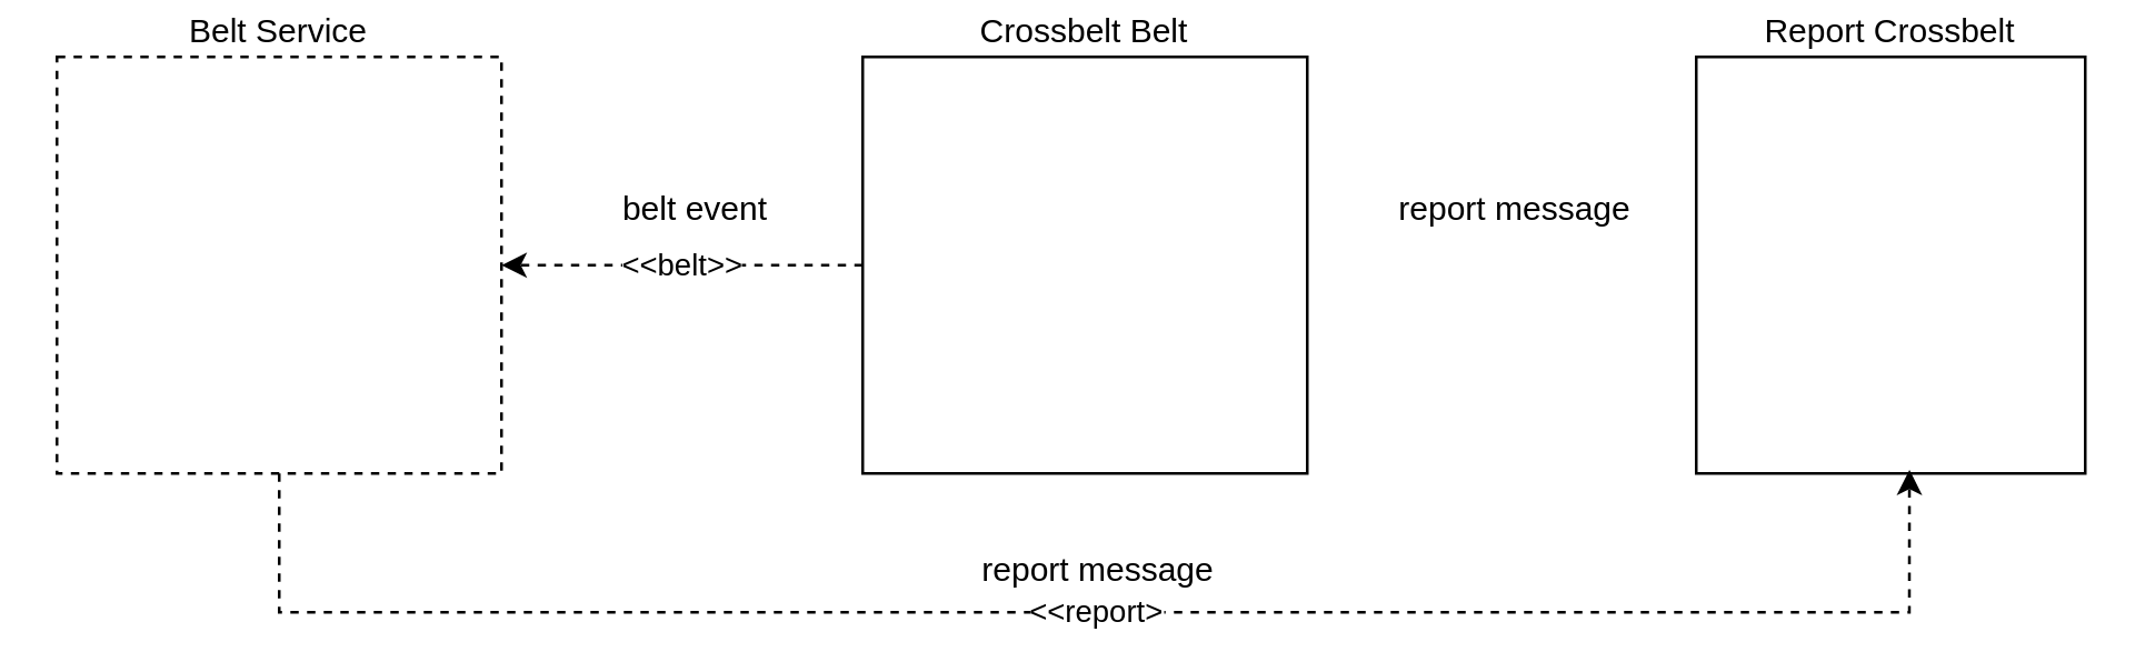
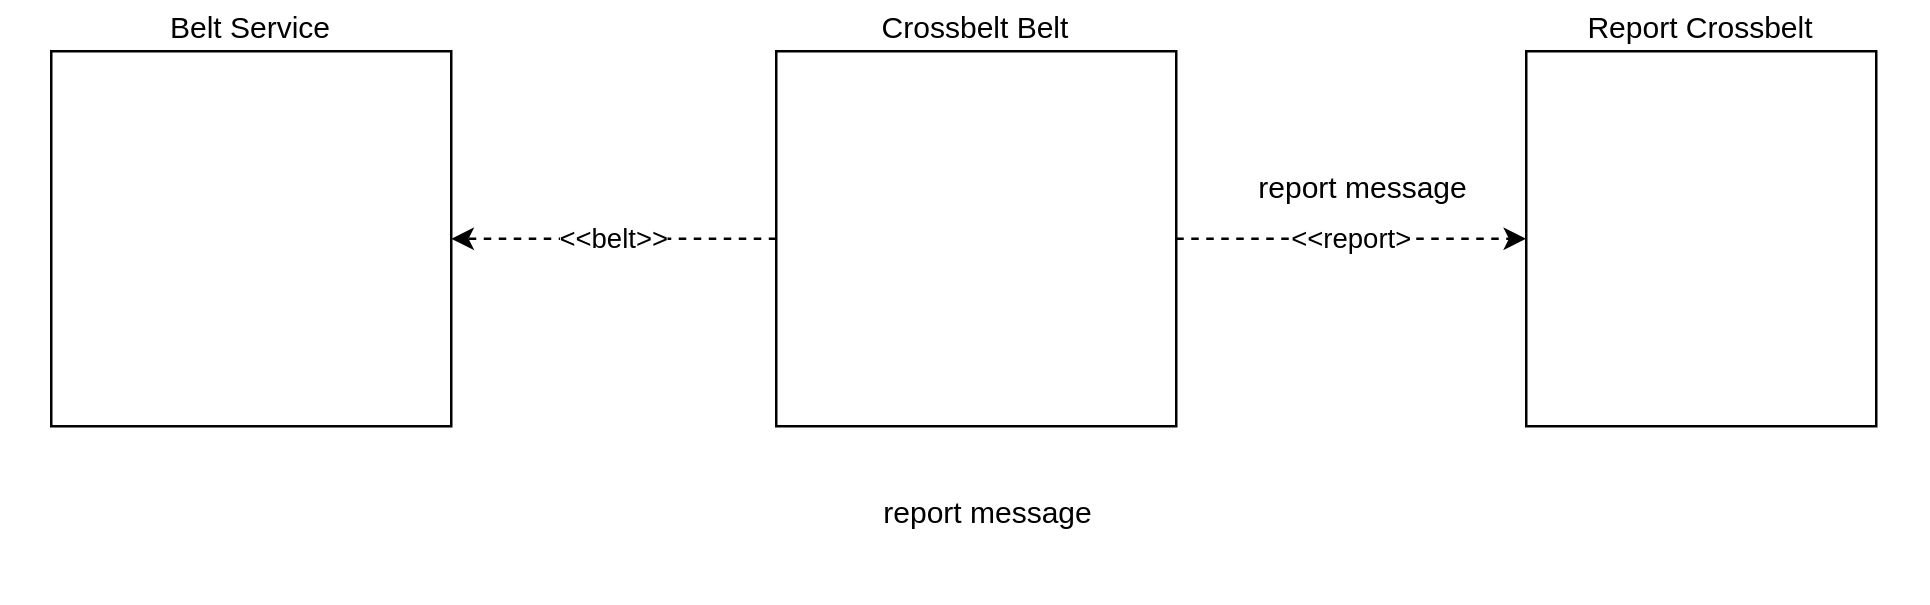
- <mxCell id="7" value="belt event" style="text;html=1;align=center;verticalAlign=middle;whiteSpace=wrap;rounded=0;" vertex="1" parent="1"><mxGeometry x="210" y="60" width="80" height="30" as="geometry" /></mxCell>
- <mxCell id="3" value="Belt&amp;nbsp;&lt;span style=&quot;background-color: initial;&quot;&gt;Service&lt;/span&gt;" style="rounded=0;whiteSpace=wrap;html=1;labelPosition=center;verticalLabelPosition=top;align=center;verticalAlign=bottom;aspect=fixed;dashed=1;" parent="1" vertex="1"><mxGeometry x="20" y="20" width="160" height="150.01" as="geometry" /></mxCell>
+ <mxCell id="3" value="Belt&amp;nbsp;&lt;span style=&quot;background-color: initial;&quot;&gt;Service&lt;/span&gt;" style="rounded=0;whiteSpace=wrap;html=1;labelPosition=center;verticalLabelPosition=top;align=center;verticalAlign=bottom;aspect=fixed;" parent="1" vertex="1"><mxGeometry x="20" y="20" width="160" height="150.01" as="geometry" /></mxCell>
+ <mxCell id="4" value="&amp;lt;&amp;lt;report&amp;gt;" style="edgeStyle=orthogonalEdgeStyle;rounded=0;orthogonalLoop=1;jettySize=auto;html=1;dashed=1;" edge="1" parent="1" source="5" target="6"><mxGeometry relative="1" as="geometry" /></mxCell>
- <mxCell id="8" value="&amp;lt;&amp;lt;report&amp;gt;" style="edgeStyle=orthogonalEdgeStyle;rounded=0;orthogonalLoop=1;jettySize=auto;html=1;dashed=1;exitX=0.5;exitY=1;exitDx=0;exitDy=0;entryX=0.548;entryY=0.991;entryDx=0;entryDy=0;entryPerimeter=0;" edge="1" parent="1" source="3" target="6"><mxGeometry relative="1" as="geometry"><mxPoint x="110" y="240" as="sourcePoint" /><mxPoint x="260" y="240" as="targetPoint" /><Array as="points"><mxPoint x="100" y="220" /><mxPoint x="687" y="220" /></Array></mxGeometry></mxCell>
